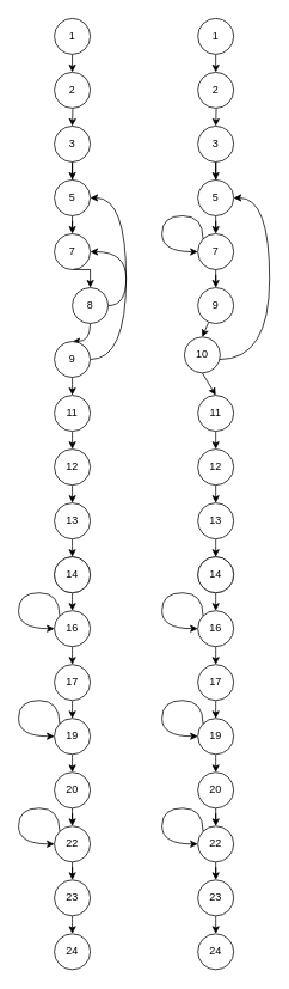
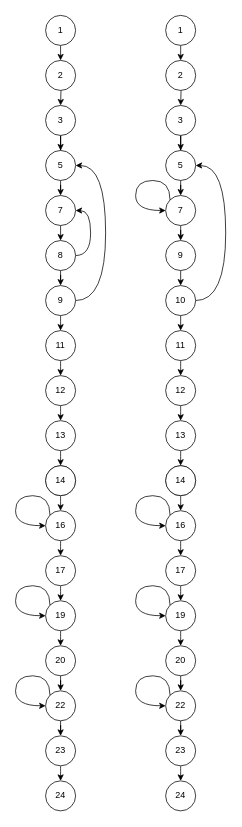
- <mxCell id="14" value="8" style="ellipse;whiteSpace=wrap;html=1;aspect=fixed;" parent="1" vertex="1"><mxGeometry x="80" y="320" width="40" height="40" as="geometry" /></mxCell>
+ <mxCell id="14" value="8" style="ellipse;whiteSpace=wrap;html=1;aspect=fixed;" parent="1" vertex="1"><mxGeometry x="60" y="320" width="40" height="40" as="geometry" /></mxCell>
- <mxCell id="83" value="10" style="ellipse;whiteSpace=wrap;html=1;aspect=fixed;" vertex="1" parent="1"><mxGeometry x="205" y="375" width="40" height="40" as="geometry" /></mxCell>
+ <mxCell id="83" value="10" style="ellipse;whiteSpace=wrap;html=1;aspect=fixed;" vertex="1" parent="1"><mxGeometry x="220" y="380" width="40" height="40" as="geometry" /></mxCell>
